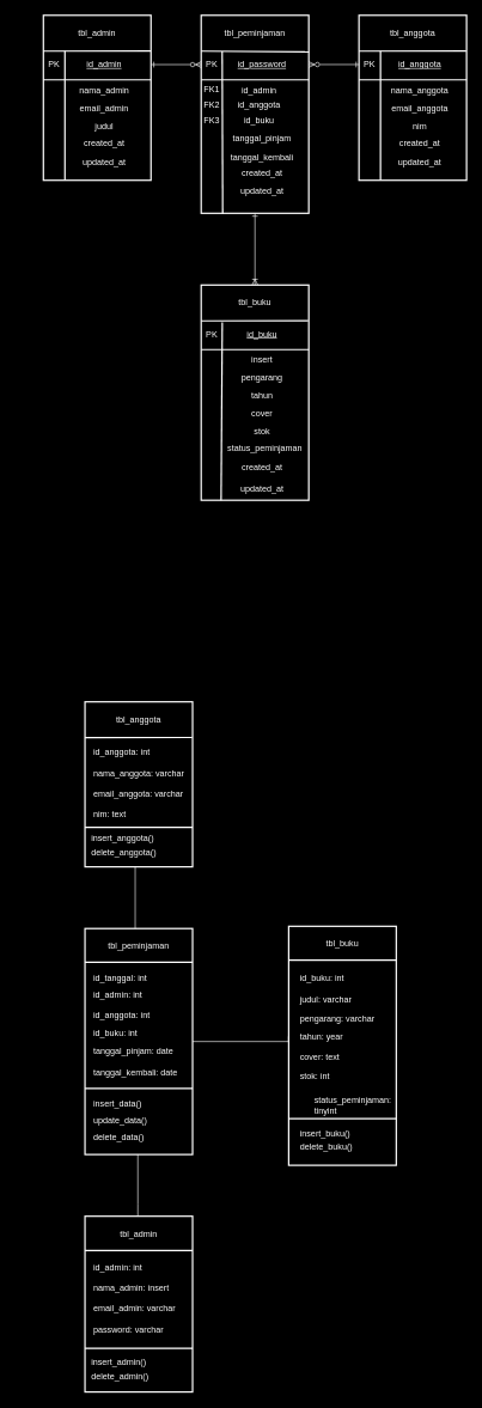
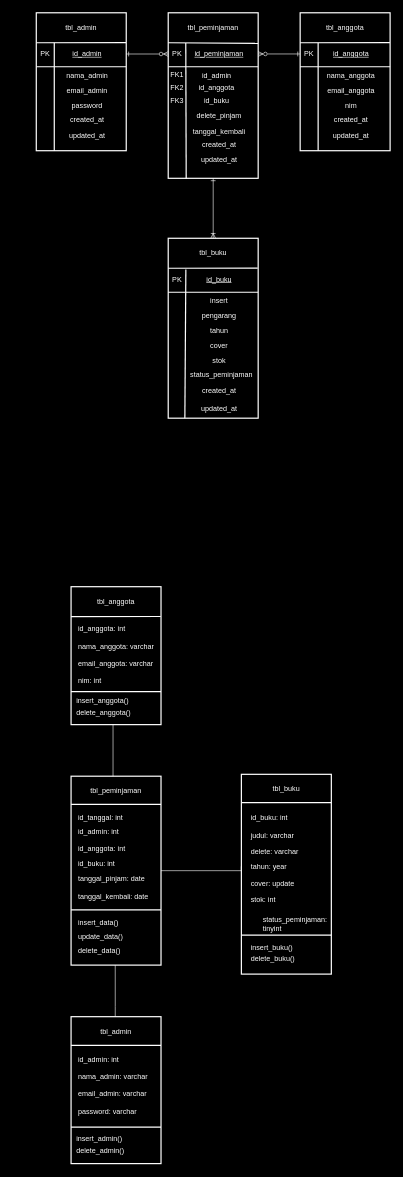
- <mxCell id="7" value="id_password" style="text;html=1;strokeColor=none;fillColor=none;align=center;verticalAlign=middle;whiteSpace=wrap;rounded=0;fontColor=#FFFFFF;fontStyle=4" vertex="1" parent="1"><mxGeometry x="310" y="74" width="110" height="30" as="geometry" /></mxCell>
+ <mxCell id="7" value="id_peminjaman" style="text;html=1;strokeColor=none;fillColor=none;align=center;verticalAlign=middle;whiteSpace=wrap;rounded=0;fontColor=#FFFFFF;fontStyle=4" vertex="1" parent="1"><mxGeometry x="310" y="74" width="110" height="30" as="geometry" /></mxCell>
- <mxCell id="21" value="judul" style="text;html=1;strokeColor=none;fillColor=none;align=center;verticalAlign=middle;whiteSpace=wrap;rounded=0;fontColor=#FFFFFF;" vertex="1" parent="1"><mxGeometry x="90" y="160" width="110" height="30" as="geometry" /></mxCell>
+ <mxCell id="21" value="password" style="text;html=1;strokeColor=none;fillColor=none;align=center;verticalAlign=middle;whiteSpace=wrap;rounded=0;fontColor=#FFFFFF;" vertex="1" parent="1"><mxGeometry x="90" y="160" width="110" height="30" as="geometry" /></mxCell>
- <mxCell id="8" value="tanggal_pinjam" style="text;html=1;strokeColor=none;fillColor=none;align=center;verticalAlign=middle;whiteSpace=wrap;rounded=0;fontColor=#FFFFFF;" vertex="1" parent="1"><mxGeometry x="310" y="177" width="110" height="30" as="geometry" /></mxCell>
+ <mxCell id="8" value="delete_pinjam" style="text;html=1;strokeColor=none;fillColor=none;align=center;verticalAlign=middle;whiteSpace=wrap;rounded=0;fontColor=#FFFFFF;" vertex="1" parent="1"><mxGeometry x="310" y="177" width="110" height="30" as="geometry" /></mxCell>
- <mxCell id="60" value="nim: text" style="text;html=1;strokeColor=none;fillColor=none;align=left;verticalAlign=middle;whiteSpace=wrap;rounded=0;fontColor=#FFFFFF;" vertex="1" parent="1"><mxGeometry x="128" y="1119" width="110" height="30" as="geometry" /></mxCell>
+ <mxCell id="60" value="nim: int" style="text;html=1;strokeColor=none;fillColor=none;align=left;verticalAlign=middle;whiteSpace=wrap;rounded=0;fontColor=#FFFFFF;" vertex="1" parent="1"><mxGeometry x="128" y="1119" width="110" height="30" as="geometry" /></mxCell>
- <mxCell id="99" value="pengarang: varchar" style="text;html=1;strokeColor=none;fillColor=none;align=left;verticalAlign=middle;whiteSpace=wrap;rounded=0;fontColor=#FFFFFF;" vertex="1" parent="1"><mxGeometry x="416" y="1404" width="110" height="30" as="geometry" /></mxCell>
+ <mxCell id="99" value="delete: varchar" style="text;html=1;strokeColor=none;fillColor=none;align=left;verticalAlign=middle;whiteSpace=wrap;rounded=0;fontColor=#FFFFFF;" vertex="1" parent="1"><mxGeometry x="416" y="1404" width="110" height="30" as="geometry" /></mxCell>
- <mxCell id="101" value="cover: text" style="text;html=1;strokeColor=none;fillColor=none;align=left;verticalAlign=middle;whiteSpace=wrap;rounded=0;fontColor=#FFFFFF;" vertex="1" parent="1"><mxGeometry x="416" y="1458" width="110" height="30" as="geometry" /></mxCell>
+ <mxCell id="101" value="cover: update" style="text;html=1;strokeColor=none;fillColor=none;align=left;verticalAlign=middle;whiteSpace=wrap;rounded=0;fontColor=#FFFFFF;" vertex="1" parent="1"><mxGeometry x="416" y="1458" width="110" height="30" as="geometry" /></mxCell>
- <mxCell id="88" value="nama_admin: insert" style="text;html=1;strokeColor=none;fillColor=none;align=left;verticalAlign=middle;whiteSpace=wrap;rounded=0;fontColor=#FFFFFF;" vertex="1" parent="1"><mxGeometry x="128" y="1780" width="120" height="30" as="geometry" /></mxCell>
+ <mxCell id="88" value="nama_admin: varchar" style="text;html=1;strokeColor=none;fillColor=none;align=left;verticalAlign=middle;whiteSpace=wrap;rounded=0;fontColor=#FFFFFF;" vertex="1" parent="1"><mxGeometry x="128" y="1780" width="120" height="30" as="geometry" /></mxCell>
